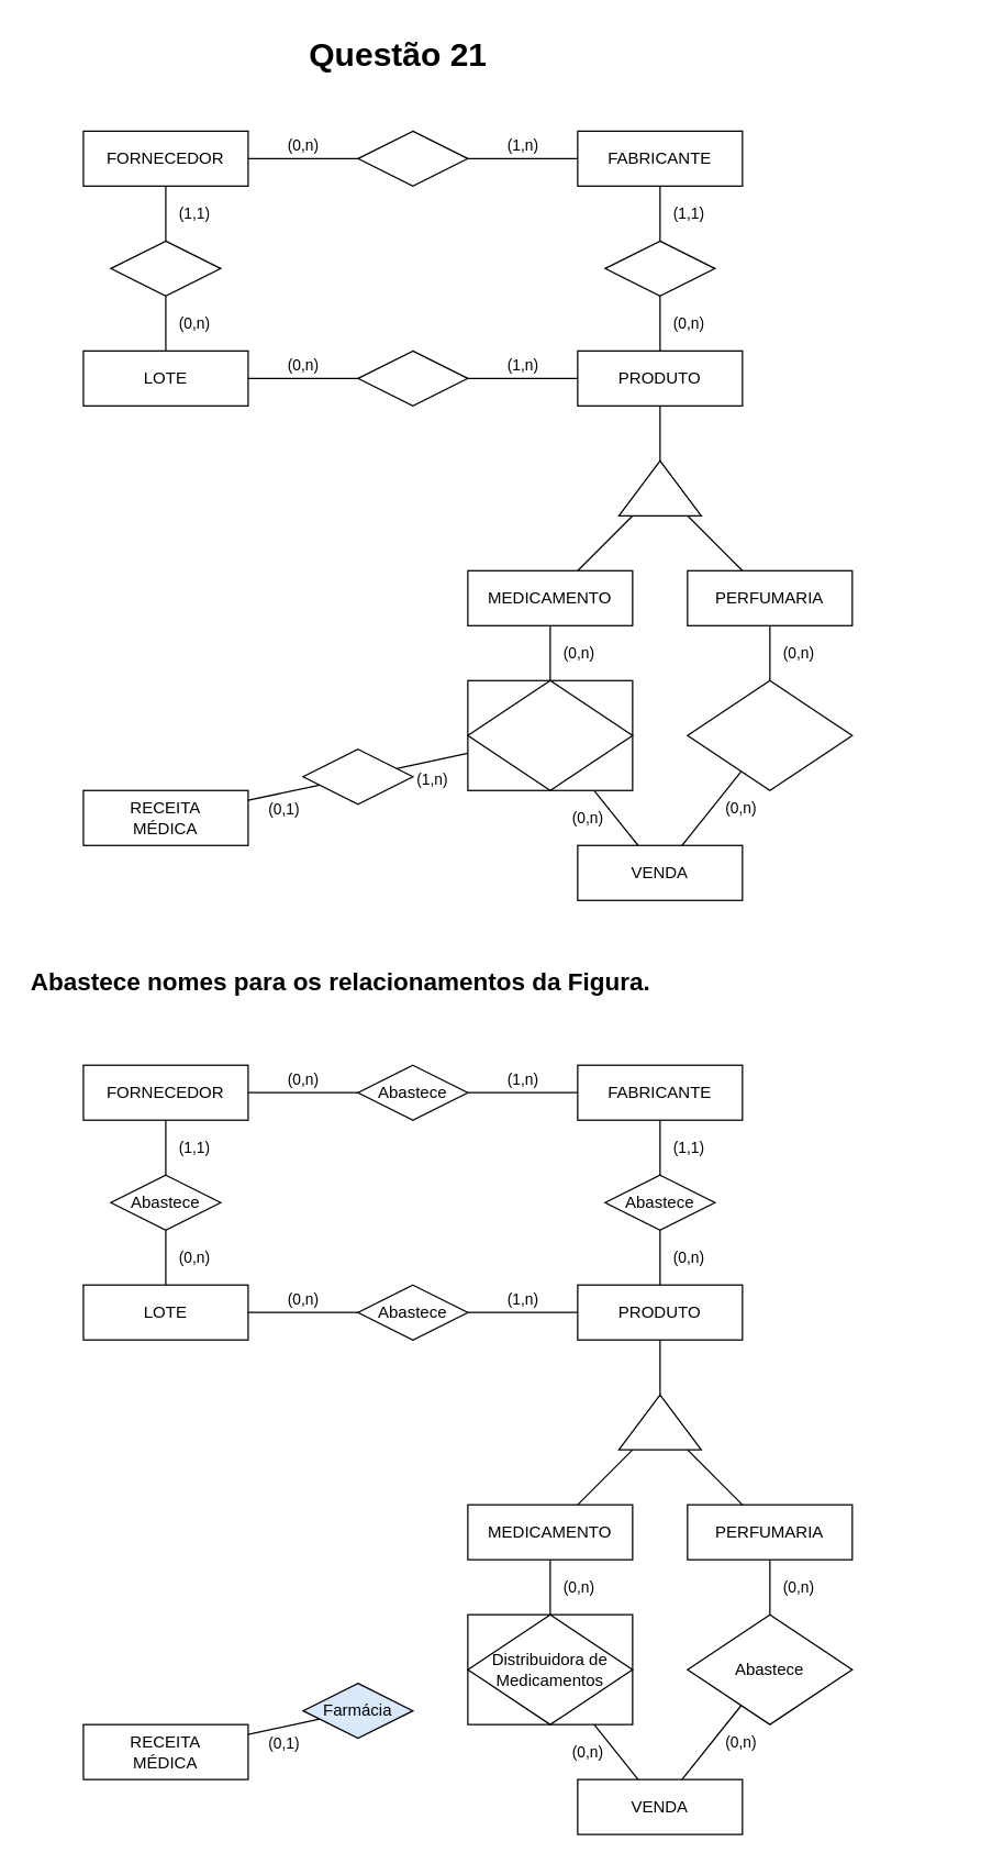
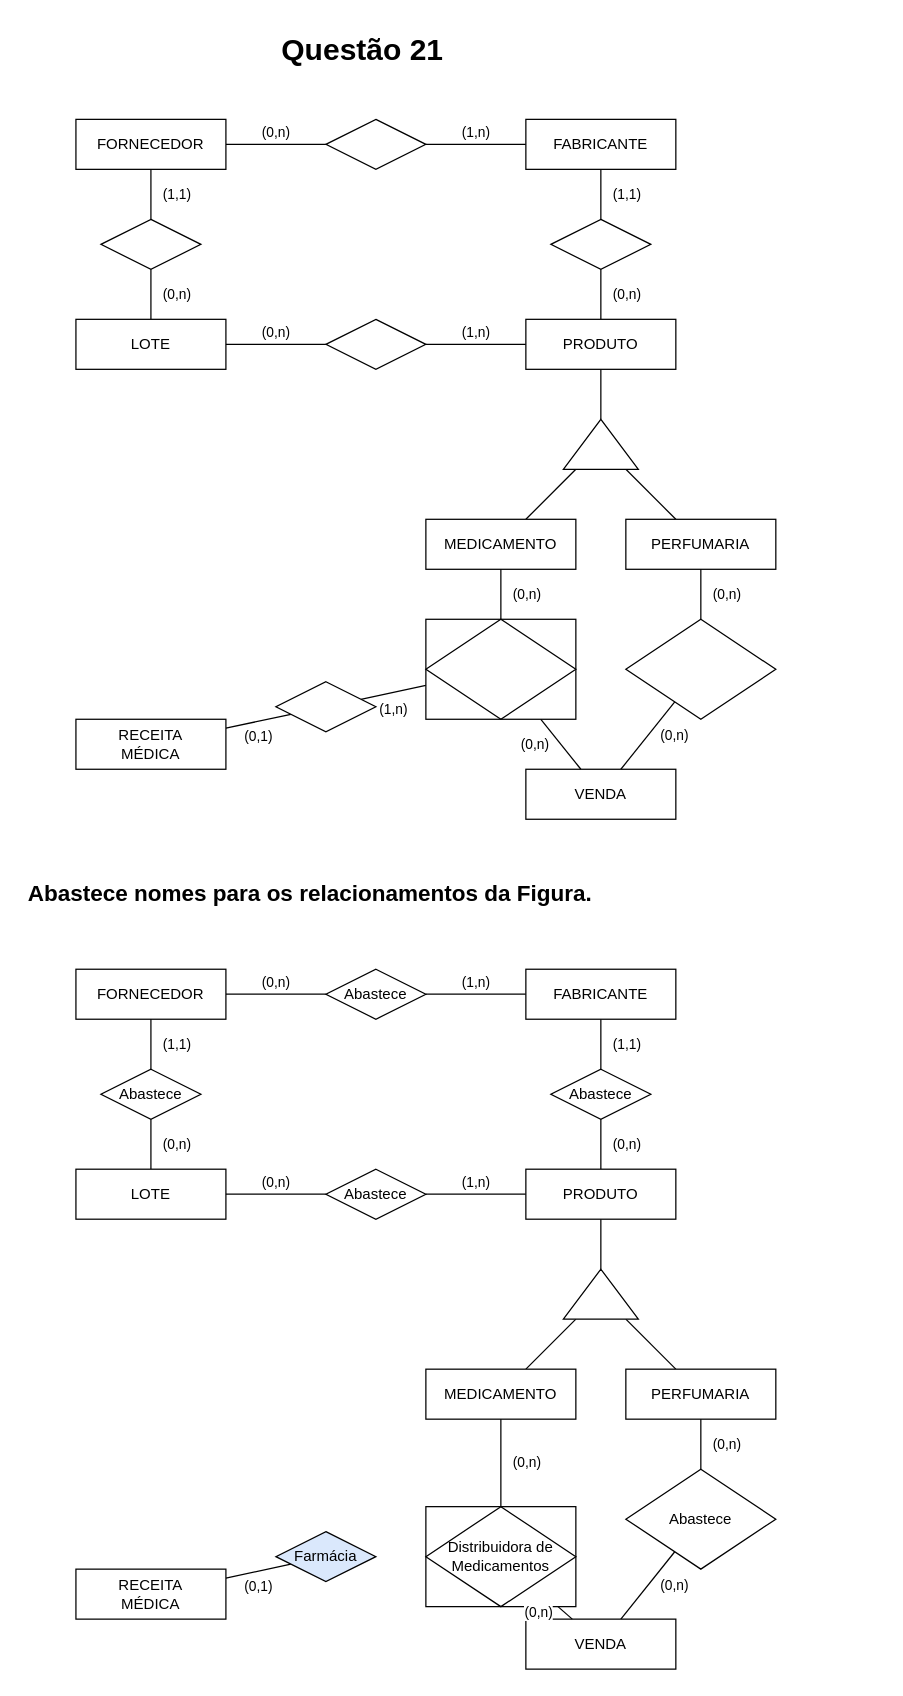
- <mxCell id="60" value="Distribuidora de&lt;br&gt;Medicamentos" style="shape=associativeEntity;whiteSpace=wrap;html=1;align=center;" vertex="1" parent="1"><mxGeometry x="340" y="1175" width="120" height="80" as="geometry" /></mxCell>
+ <mxCell id="60" value="Distribuidora de&lt;br&gt;Medicamentos" style="shape=associativeEntity;whiteSpace=wrap;html=1;align=center;" vertex="1" parent="1"><mxGeometry x="340" y="1205" width="120" height="80" as="geometry" /></mxCell>
